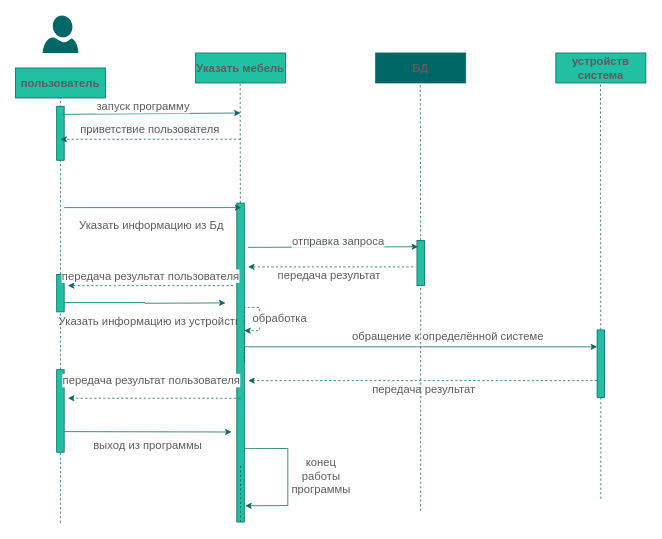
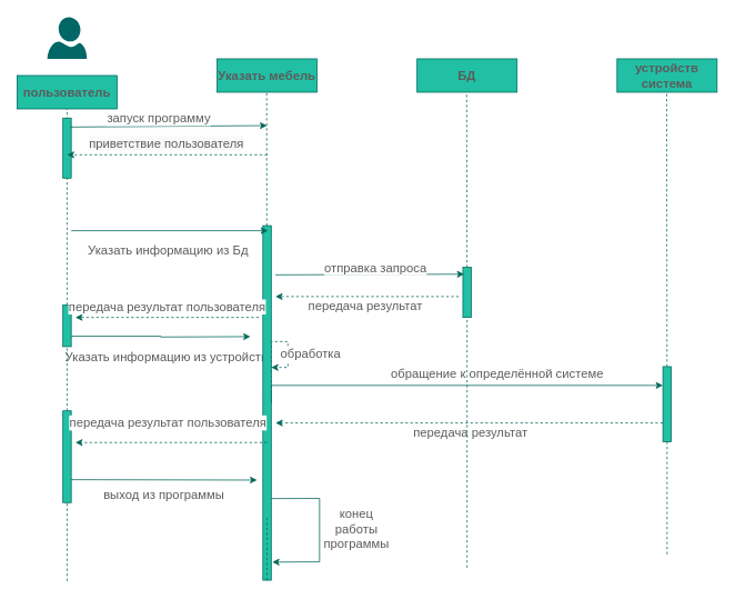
- <mxCell id="4" value="БД" style="rounded=0;whiteSpace=wrap;html=1;fillColor=#006666;strokeColor=#006658;fontStyle=1;fontSize=15;fontColor=#5C5C5C;" parent="1" vertex="1"><mxGeometry x="500" y="70" width="120" height="40" as="geometry" /></mxCell>
+ <mxCell id="4" value="БД" style="rounded=0;whiteSpace=wrap;html=1;fillColor=#21C0A5;strokeColor=#006658;fontStyle=1;fontSize=15;fontColor=#5C5C5C;" parent="1" vertex="1"><mxGeometry x="500" y="70" width="120" height="40" as="geometry" /></mxCell>
